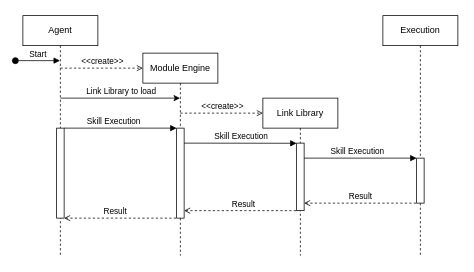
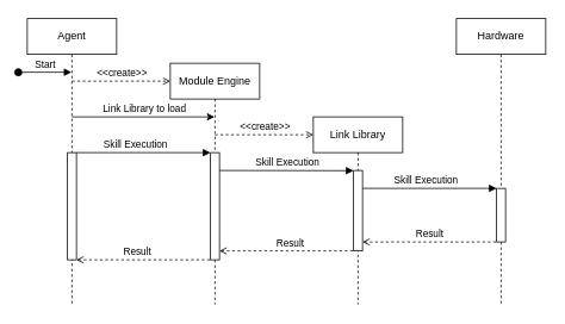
- <mxCell id="10" value="Execution" style="shape=umlLifeline;perimeter=lifelinePerimeter;whiteSpace=wrap;html=1;container=0;dropTarget=0;collapsible=0;recursiveResize=0;outlineConnect=0;portConstraint=eastwest;newEdgeStyle={&quot;edgeStyle&quot;:&quot;elbowEdgeStyle&quot;,&quot;elbow&quot;:&quot;vertical&quot;,&quot;curved&quot;:0,&quot;rounded&quot;:0};" vertex="1" parent="1"><mxGeometry x="510" y="20" width="100" height="320" as="geometry" /></mxCell>
+ <mxCell id="10" value="Hardware" style="shape=umlLifeline;perimeter=lifelinePerimeter;whiteSpace=wrap;html=1;container=0;dropTarget=0;collapsible=0;recursiveResize=0;outlineConnect=0;portConstraint=eastwest;newEdgeStyle={&quot;edgeStyle&quot;:&quot;elbowEdgeStyle&quot;,&quot;elbow&quot;:&quot;vertical&quot;,&quot;curved&quot;:0,&quot;rounded&quot;:0};" vertex="1" parent="1"><mxGeometry x="510" y="20" width="100" height="320" as="geometry" /></mxCell>
